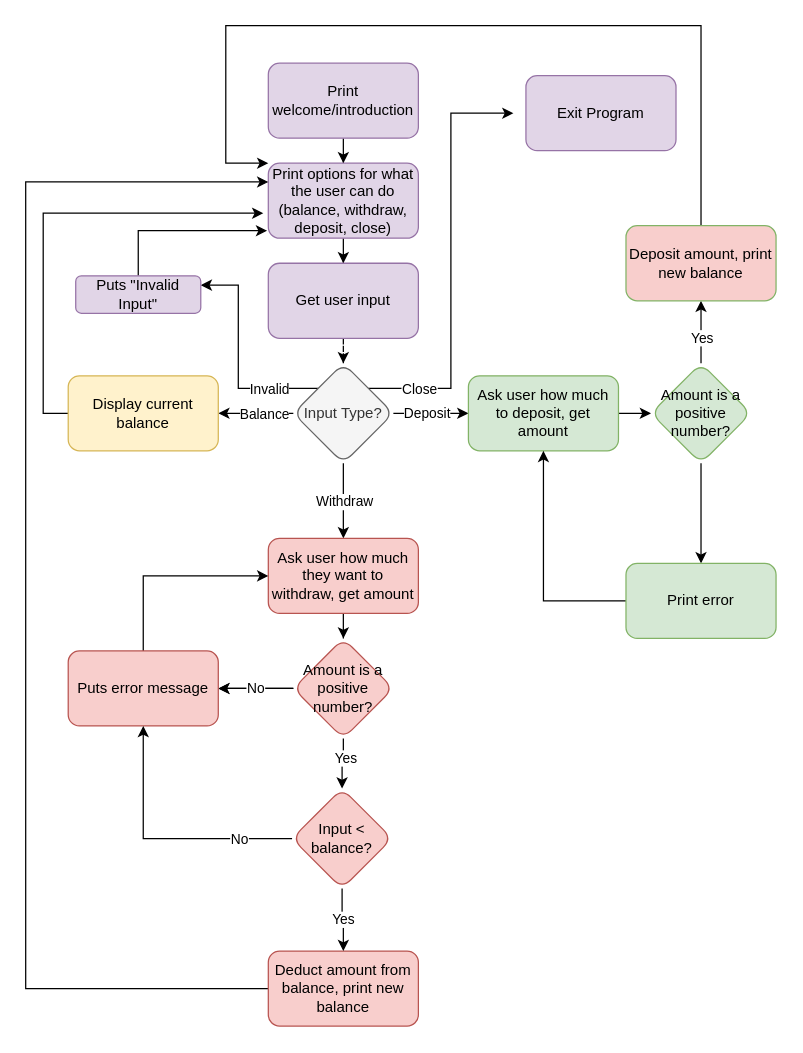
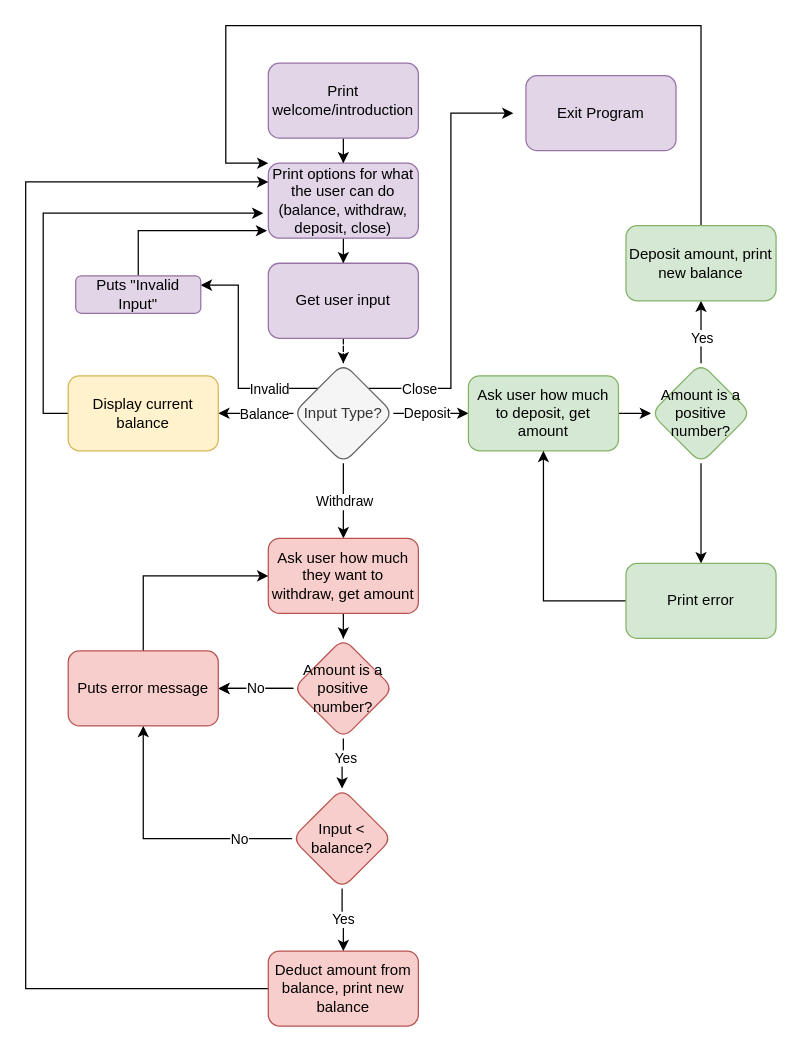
- <mxCell id="46" value="Deposit amount, print new balance" style="whiteSpace=wrap;html=1;rounded=1;strokeColor=#82b366;fillColor=#f8cecc;" vertex="1" parent="1"><mxGeometry x="500" y="180" width="120" height="60" as="geometry" /></mxCell>
+ <mxCell id="46" value="Deposit amount, print new balance" style="whiteSpace=wrap;html=1;rounded=1;strokeColor=#82b366;fillColor=#d5e8d4;" vertex="1" parent="1"><mxGeometry x="500" y="180" width="120" height="60" as="geometry" /></mxCell>
